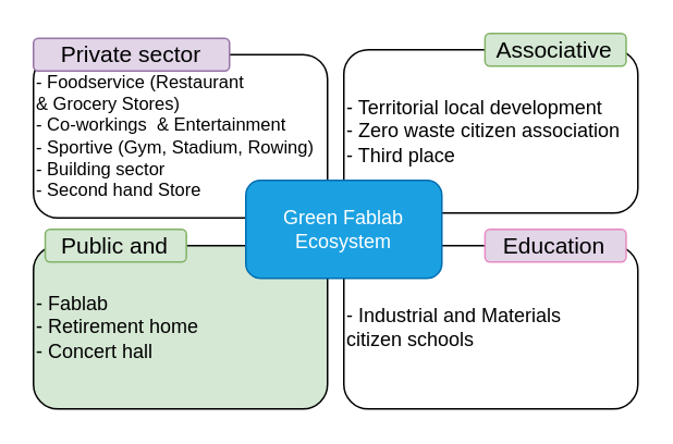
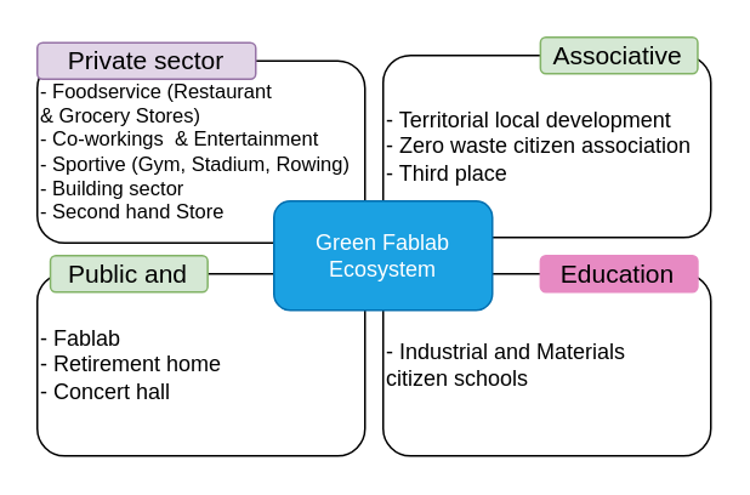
- <mxCell id="10" value="Education" style="rounded=1;whiteSpace=wrap;html=1;strokeColor=#e78ac3;fontSize=14;fillColor=#e1d5e7;" vertex="1" parent="8"><mxGeometry x="86.4" width="86.4" height="20" as="geometry" /></mxCell>
+ <mxCell id="10" value="Education" style="rounded=1;whiteSpace=wrap;html=1;strokeColor=#e78ac3;fontSize=14;fillColor=#e78ac3;" vertex="1" parent="8"><mxGeometry x="86.4" width="86.4" height="20" as="geometry" /></mxCell>
- <mxCell id="6" value="- Fablab&lt;br&gt;- Retirement home&lt;br&gt;- Concert hall" style="rounded=1;whiteSpace=wrap;html=1;align=left;fillColor=#d5e8d4;" vertex="1" parent="5"><mxGeometry y="10" width="180" height="100" as="geometry" /></mxCell>
+ <mxCell id="6" value="- Fablab&lt;br&gt;- Retirement home&lt;br&gt;- Concert hall" style="rounded=1;whiteSpace=wrap;html=1;align=left;" vertex="1" parent="5"><mxGeometry y="10" width="180" height="100" as="geometry" /></mxCell>
